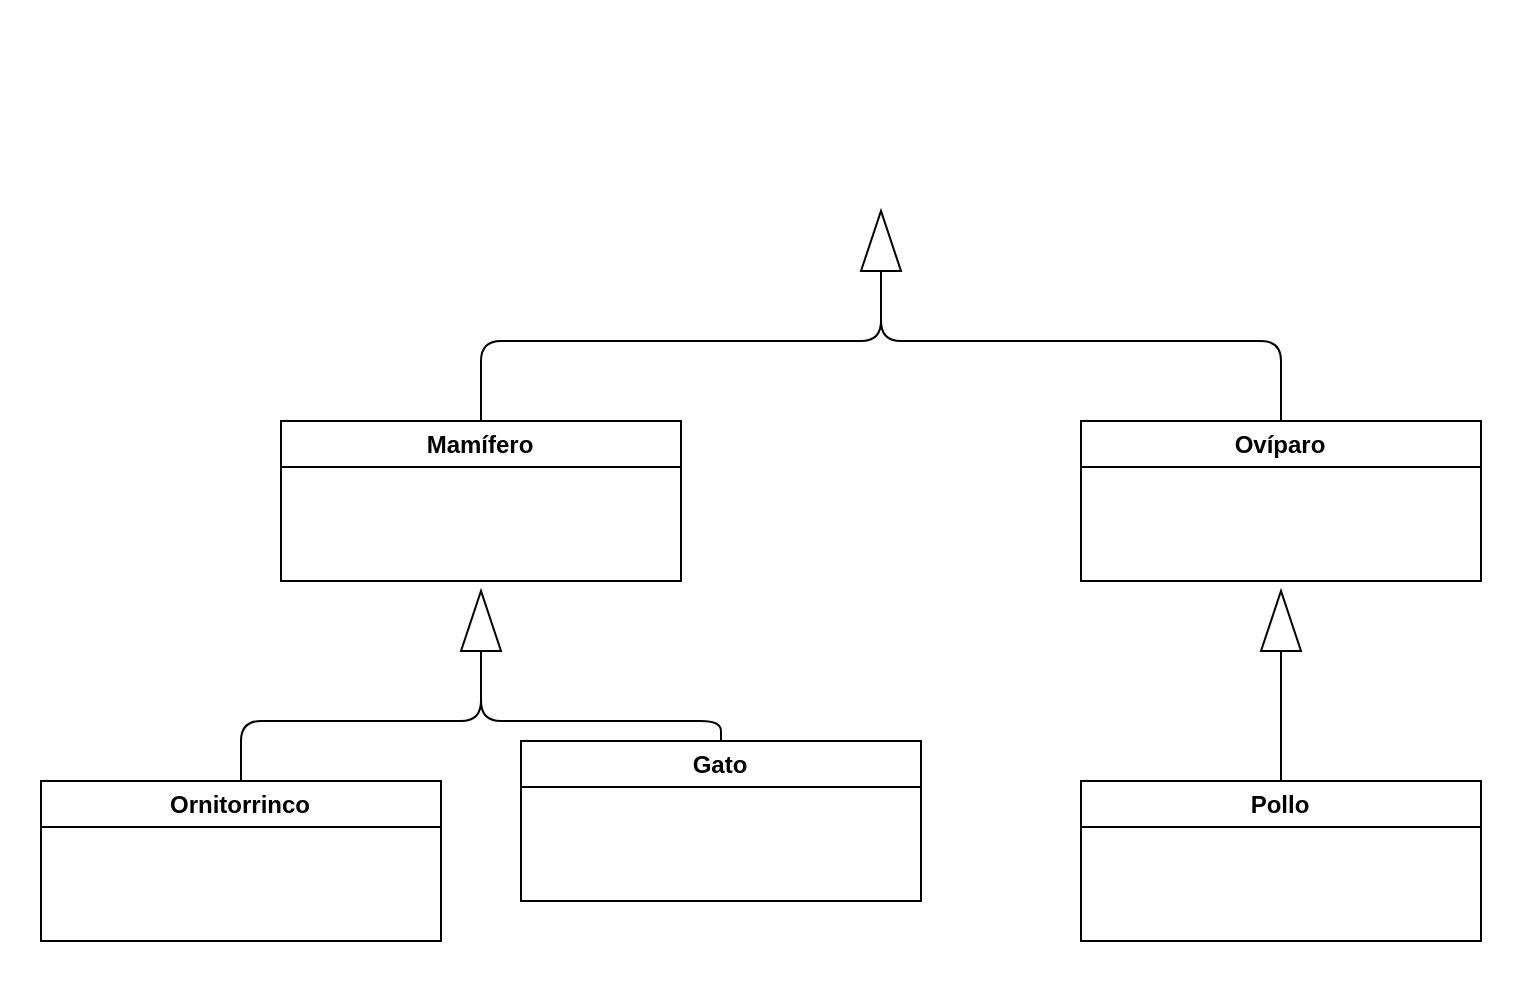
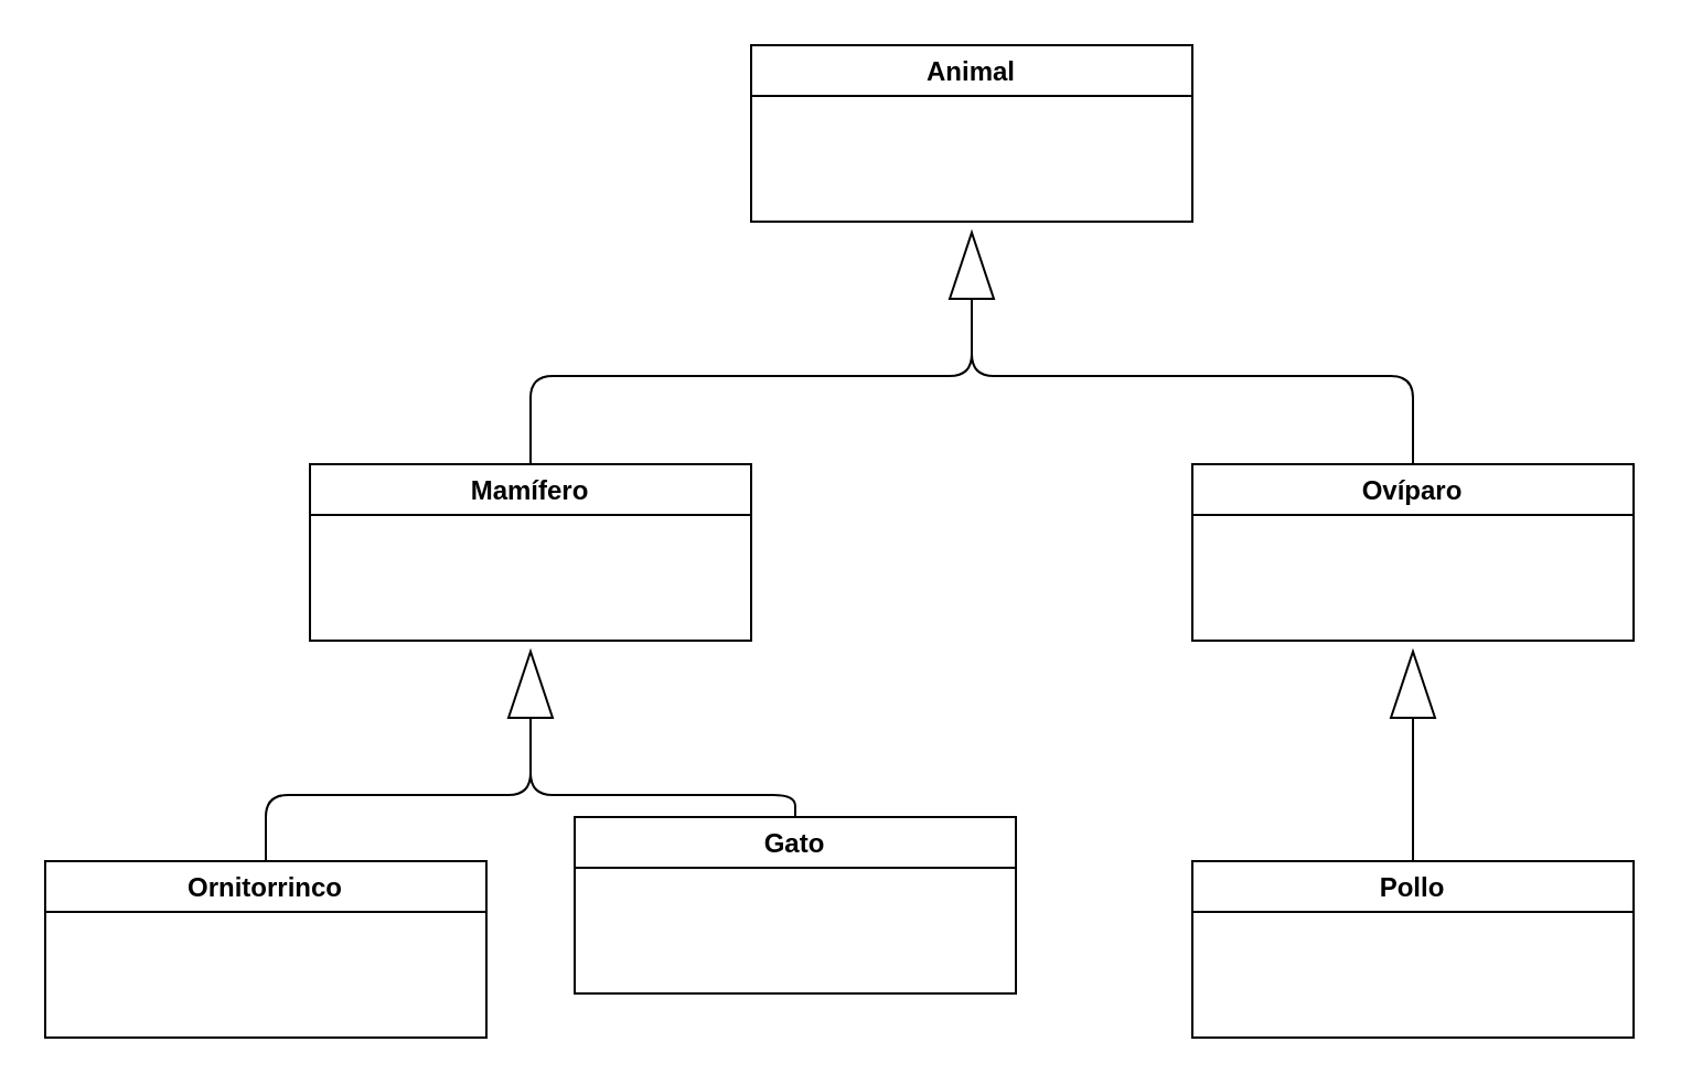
+ <mxCell id="2" value="Animal" style="swimlane;" vertex="1" parent="1"><mxGeometry x="340" y="20" width="200" height="80" as="geometry" /></mxCell>
